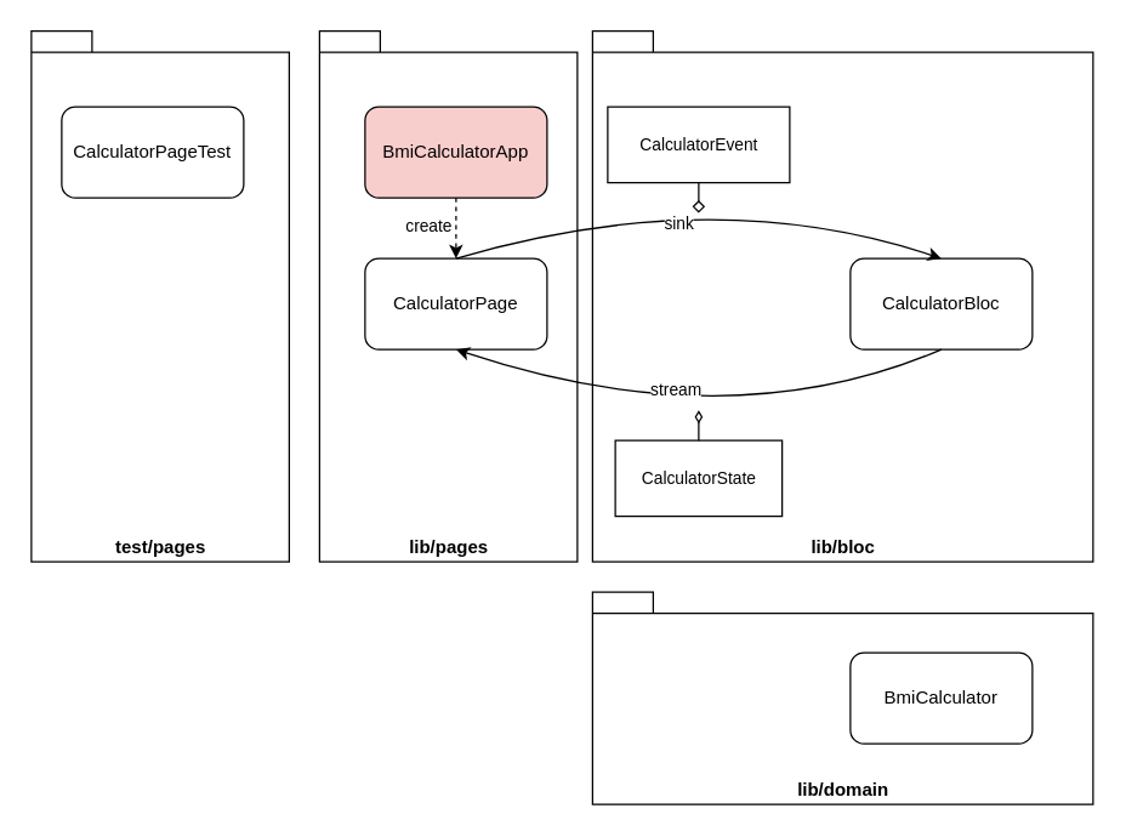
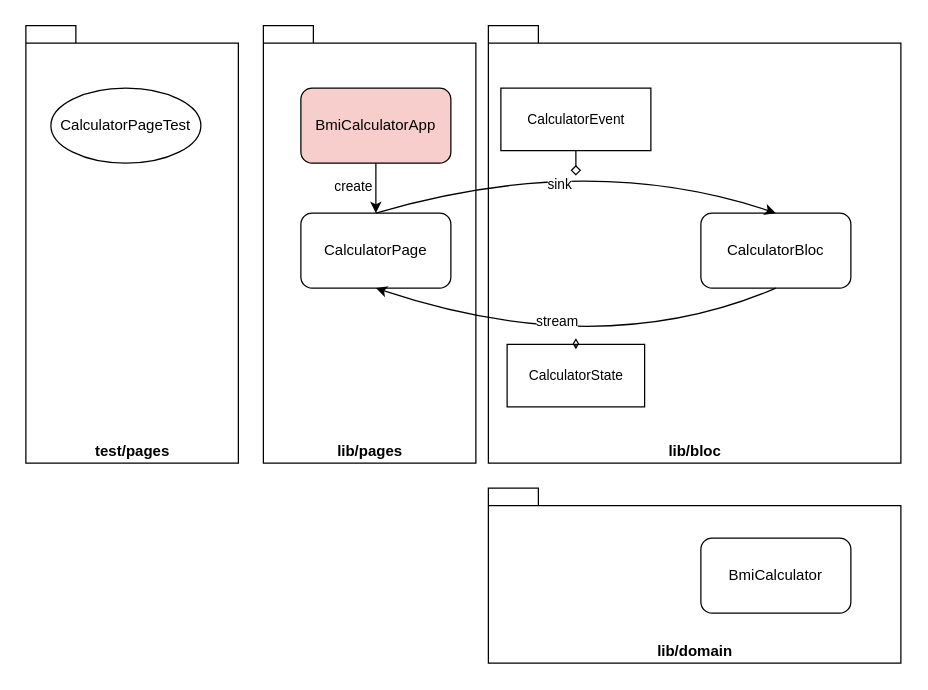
- <mxCell id="17" value="CalculatorPageTest" style="rounded=1;whiteSpace=wrap;html=1;" vertex="1" parent="1"><mxGeometry x="40" y="70" width="120" height="60" as="geometry" /></mxCell>
+ <mxCell id="17" value="CalculatorPageTest" style="ellipse;whiteSpace=wrap;html=1;" vertex="1" parent="1"><mxGeometry x="40" y="70" width="120" height="60" as="geometry" /></mxCell>
- <mxCell id="19" value="" style="curved=1;endArrow=classic;html=1;exitX=0.5;exitY=1;exitDx=0;exitDy=0;dashed=1;" edge="1" parent="1" source="18" target="5"><mxGeometry width="50" height="50" relative="1" as="geometry"><mxPoint x="170" y="110" as="sourcePoint" /><mxPoint x="245" y="110" as="targetPoint" /></mxGeometry></mxCell>
+ <mxCell id="19" value="" style="curved=1;endArrow=classic;html=1;exitX=0.5;exitY=1;exitDx=0;exitDy=0;" edge="1" parent="1" source="18" target="5"><mxGeometry width="50" height="50" relative="1" as="geometry"><mxPoint x="170" y="110" as="sourcePoint" /><mxPoint x="245" y="110" as="targetPoint" /></mxGeometry></mxCell>
- <mxCell id="13" value="&lt;span style=&quot;font-size: 11px ; background-color: rgb(255 , 255 , 255)&quot;&gt;CalculatorState&lt;/span&gt;" style="html=1;" parent="1" vertex="1"><mxGeometry x="405" y="290" width="110" height="50" as="geometry" /></mxCell>
+ <mxCell id="13" value="&lt;span style=&quot;font-size: 11px ; background-color: rgb(255 , 255 , 255)&quot;&gt;CalculatorState&lt;/span&gt;" style="html=1;" parent="1" vertex="1"><mxGeometry x="405" y="275" width="110" height="50" as="geometry" /></mxCell>
